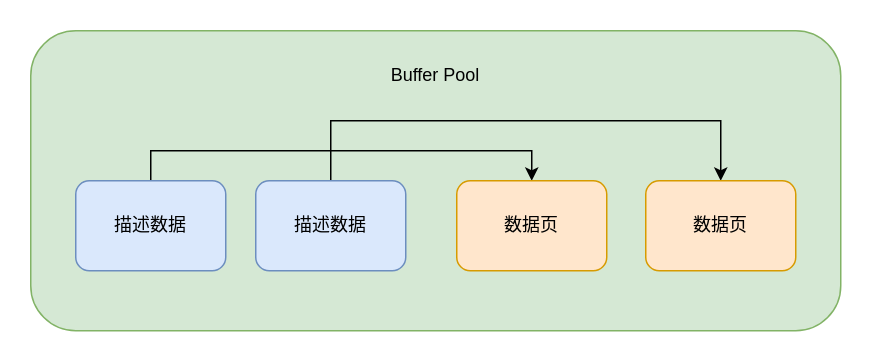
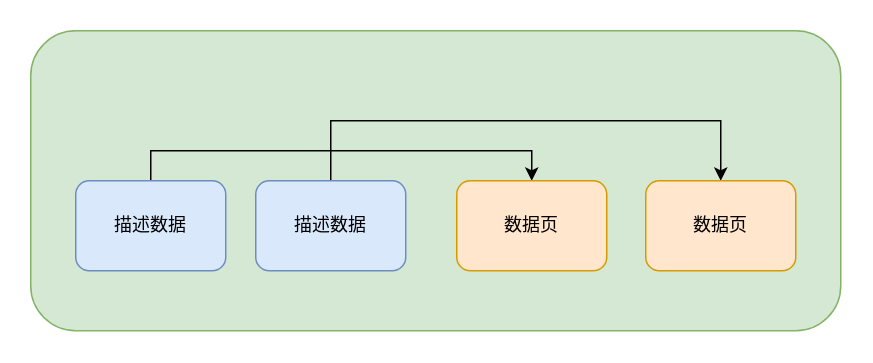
- <mxCell id="9" value="Buffer Pool" style="text;html=1;strokeColor=none;fillColor=none;align=center;verticalAlign=middle;whiteSpace=wrap;rounded=0;" vertex="1" parent="1"><mxGeometry x="240" y="40" width="100" height="20" as="geometry" /></mxCell>
